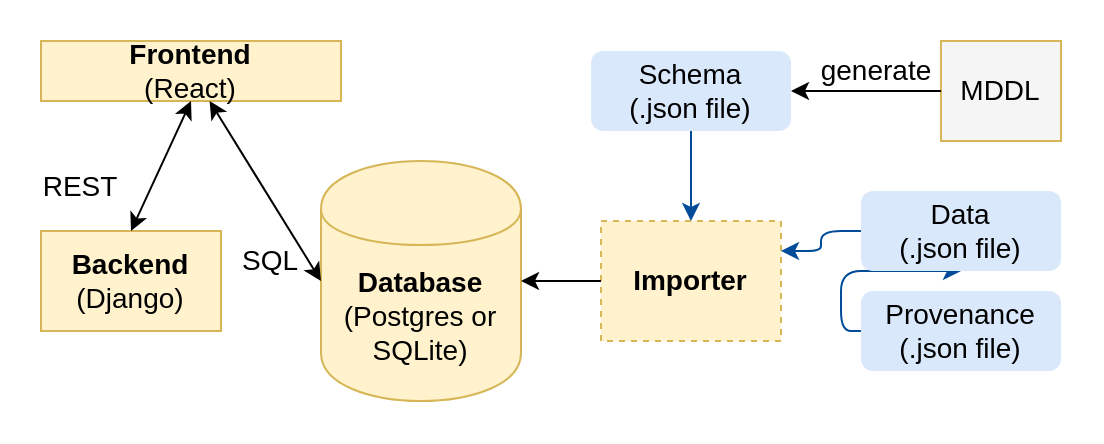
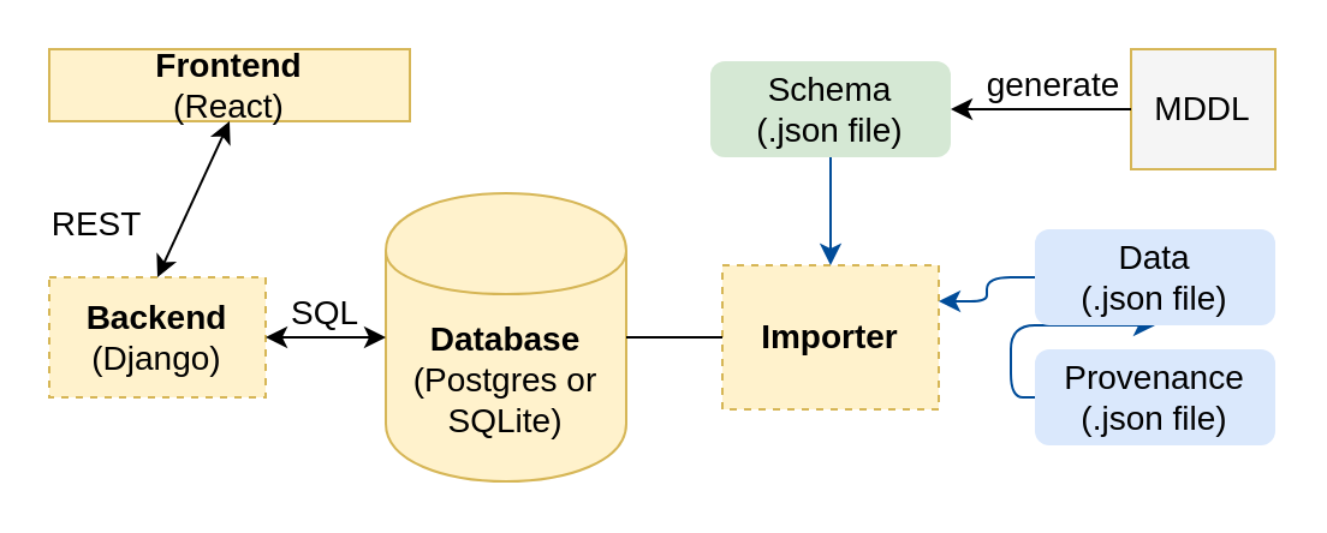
- <mxCell id="10" value="&lt;font style=&quot;font-size: 14px&quot;&gt;Schema&lt;br&gt;(.json file)&lt;/font&gt;" style="whiteSpace=wrap;html=1;fillColor=#dae8fc;strokeColor=none;rounded=1;" vertex="1" parent="1"><mxGeometry x="295" y="25" width="100" height="40" as="geometry" /></mxCell>
+ <mxCell id="10" value="&lt;font style=&quot;font-size: 14px&quot;&gt;Schema&lt;br&gt;(.json file)&lt;/font&gt;" style="whiteSpace=wrap;html=1;fillColor=#d5e8d4;strokeColor=none;rounded=1;" vertex="1" parent="1"><mxGeometry x="295" y="25" width="100" height="40" as="geometry" /></mxCell>
- <mxCell id="5" value="" style="endArrow=classic;startArrow=classic;html=1;exitX=0;exitY=0.5;exitDx=0;exitDy=0;" edge="1" parent="1" source="2" target="4"><mxGeometry width="50" height="50" relative="1" as="geometry"><mxPoint x="20" y="280" as="sourcePoint" /><mxPoint x="70" y="230" as="targetPoint" /></mxGeometry></mxCell>
+ <mxCell id="5" value="" style="endArrow=classic;startArrow=classic;html=1;entryX=1;entryY=0.5;entryDx=0;entryDy=0;exitX=0;exitY=0.5;exitDx=0;exitDy=0;" edge="1" parent="1" source="2" target="3"><mxGeometry width="50" height="50" relative="1" as="geometry"><mxPoint x="20" y="280" as="sourcePoint" /><mxPoint x="70" y="230" as="targetPoint" /></mxGeometry></mxCell>
- <mxCell id="3" value="&lt;font style=&quot;font-size: 14px&quot;&gt;&lt;b&gt;Backend&lt;/b&gt;&lt;br&gt;(Django)&lt;/font&gt;" style="rounded=0;whiteSpace=wrap;html=1;fillColor=#fff2cc;strokeColor=#d6b656;" vertex="1" parent="1"><mxGeometry x="20" y="115" width="90" height="50" as="geometry" /></mxCell>
+ <mxCell id="3" value="&lt;font style=&quot;font-size: 14px&quot;&gt;&lt;b&gt;Backend&lt;/b&gt;&lt;br&gt;(Django)&lt;/font&gt;" style="rounded=0;whiteSpace=wrap;html=1;fillColor=#fff2cc;strokeColor=#d6b656;dashed=1;" vertex="1" parent="1"><mxGeometry x="20" y="115" width="90" height="50" as="geometry" /></mxCell>
- <mxCell id="11" value="" style="endArrow=classic;html=1;entryX=1;entryY=0.5;entryDx=0;entryDy=0;exitX=0;exitY=0.5;exitDx=0;exitDy=0;" edge="1" parent="1" source="9" target="2"><mxGeometry width="50" height="50" relative="1" as="geometry"><mxPoint x="-180" y="280" as="sourcePoint" /><mxPoint x="-130" y="230" as="targetPoint" /></mxGeometry></mxCell>
+ <mxCell id="11" value="" style="endArrow=none;html=1;entryX=1;entryY=0.5;entryDx=0;entryDy=0;exitX=0;exitY=0.5;exitDx=0;exitDy=0;" edge="1" parent="1" source="9" target="2"><mxGeometry width="50" height="50" relative="1" as="geometry"><mxPoint x="-180" y="280" as="sourcePoint" /><mxPoint x="-130" y="230" as="targetPoint" /></mxGeometry></mxCell>
